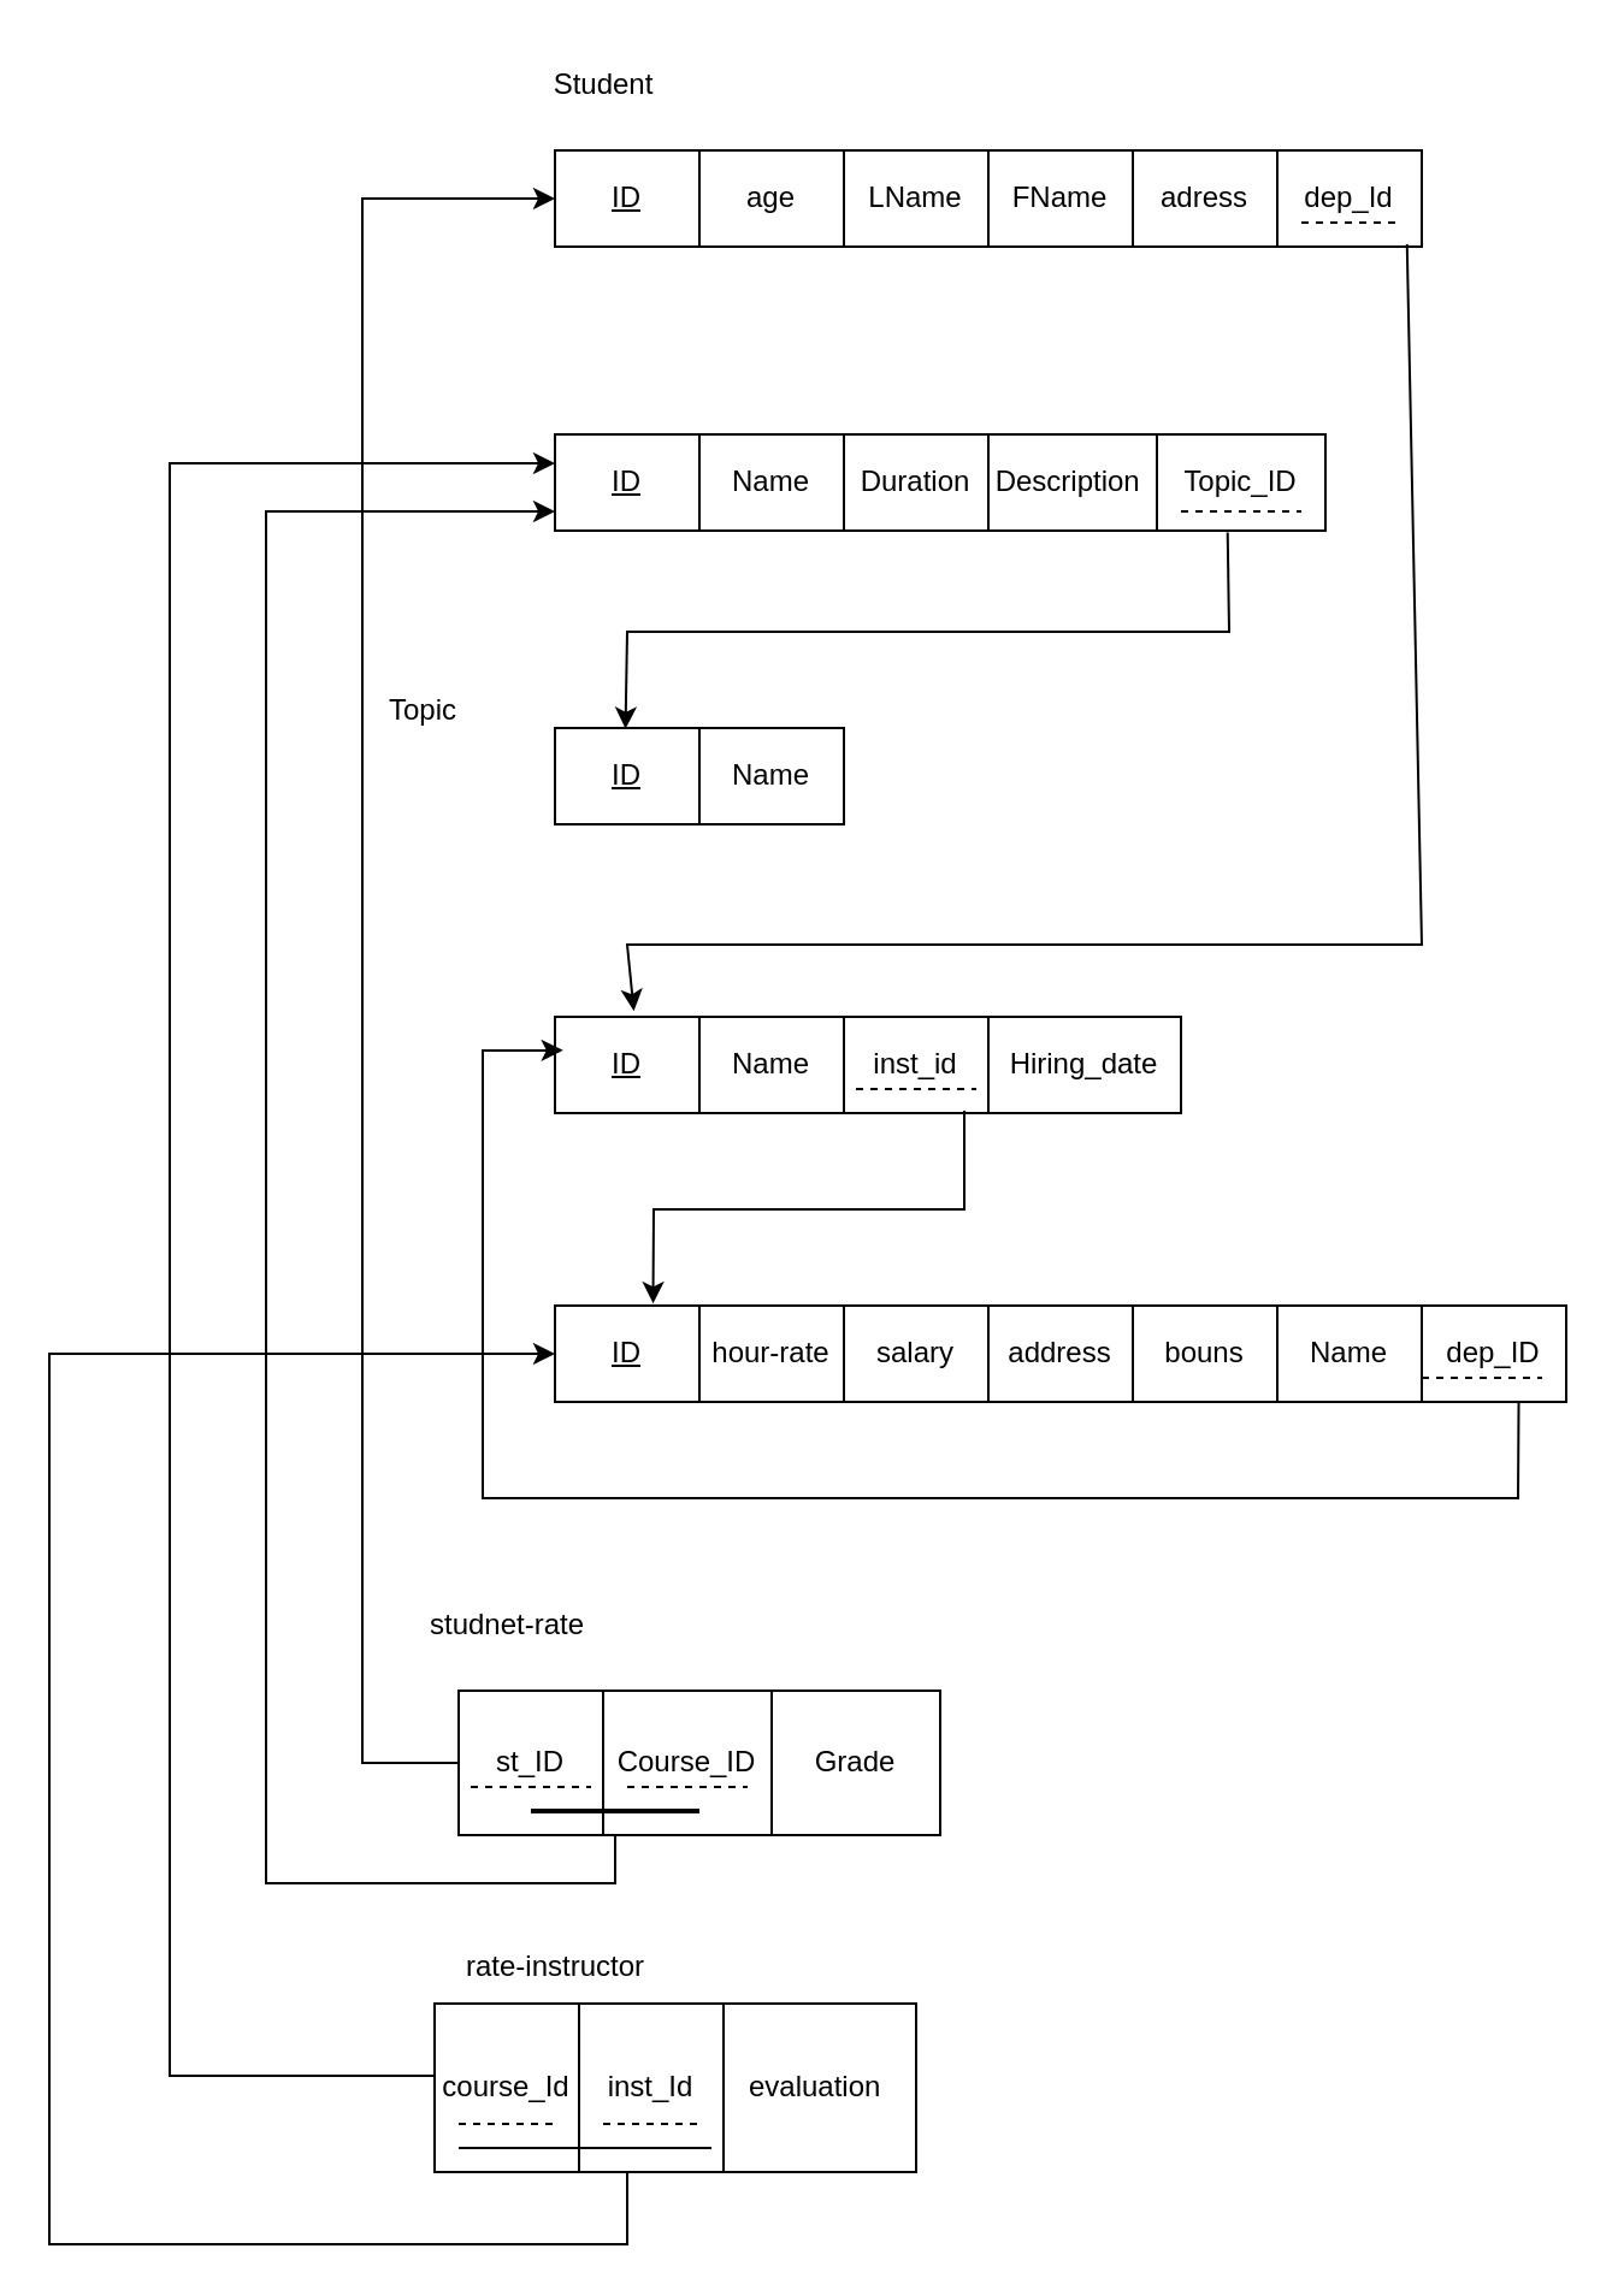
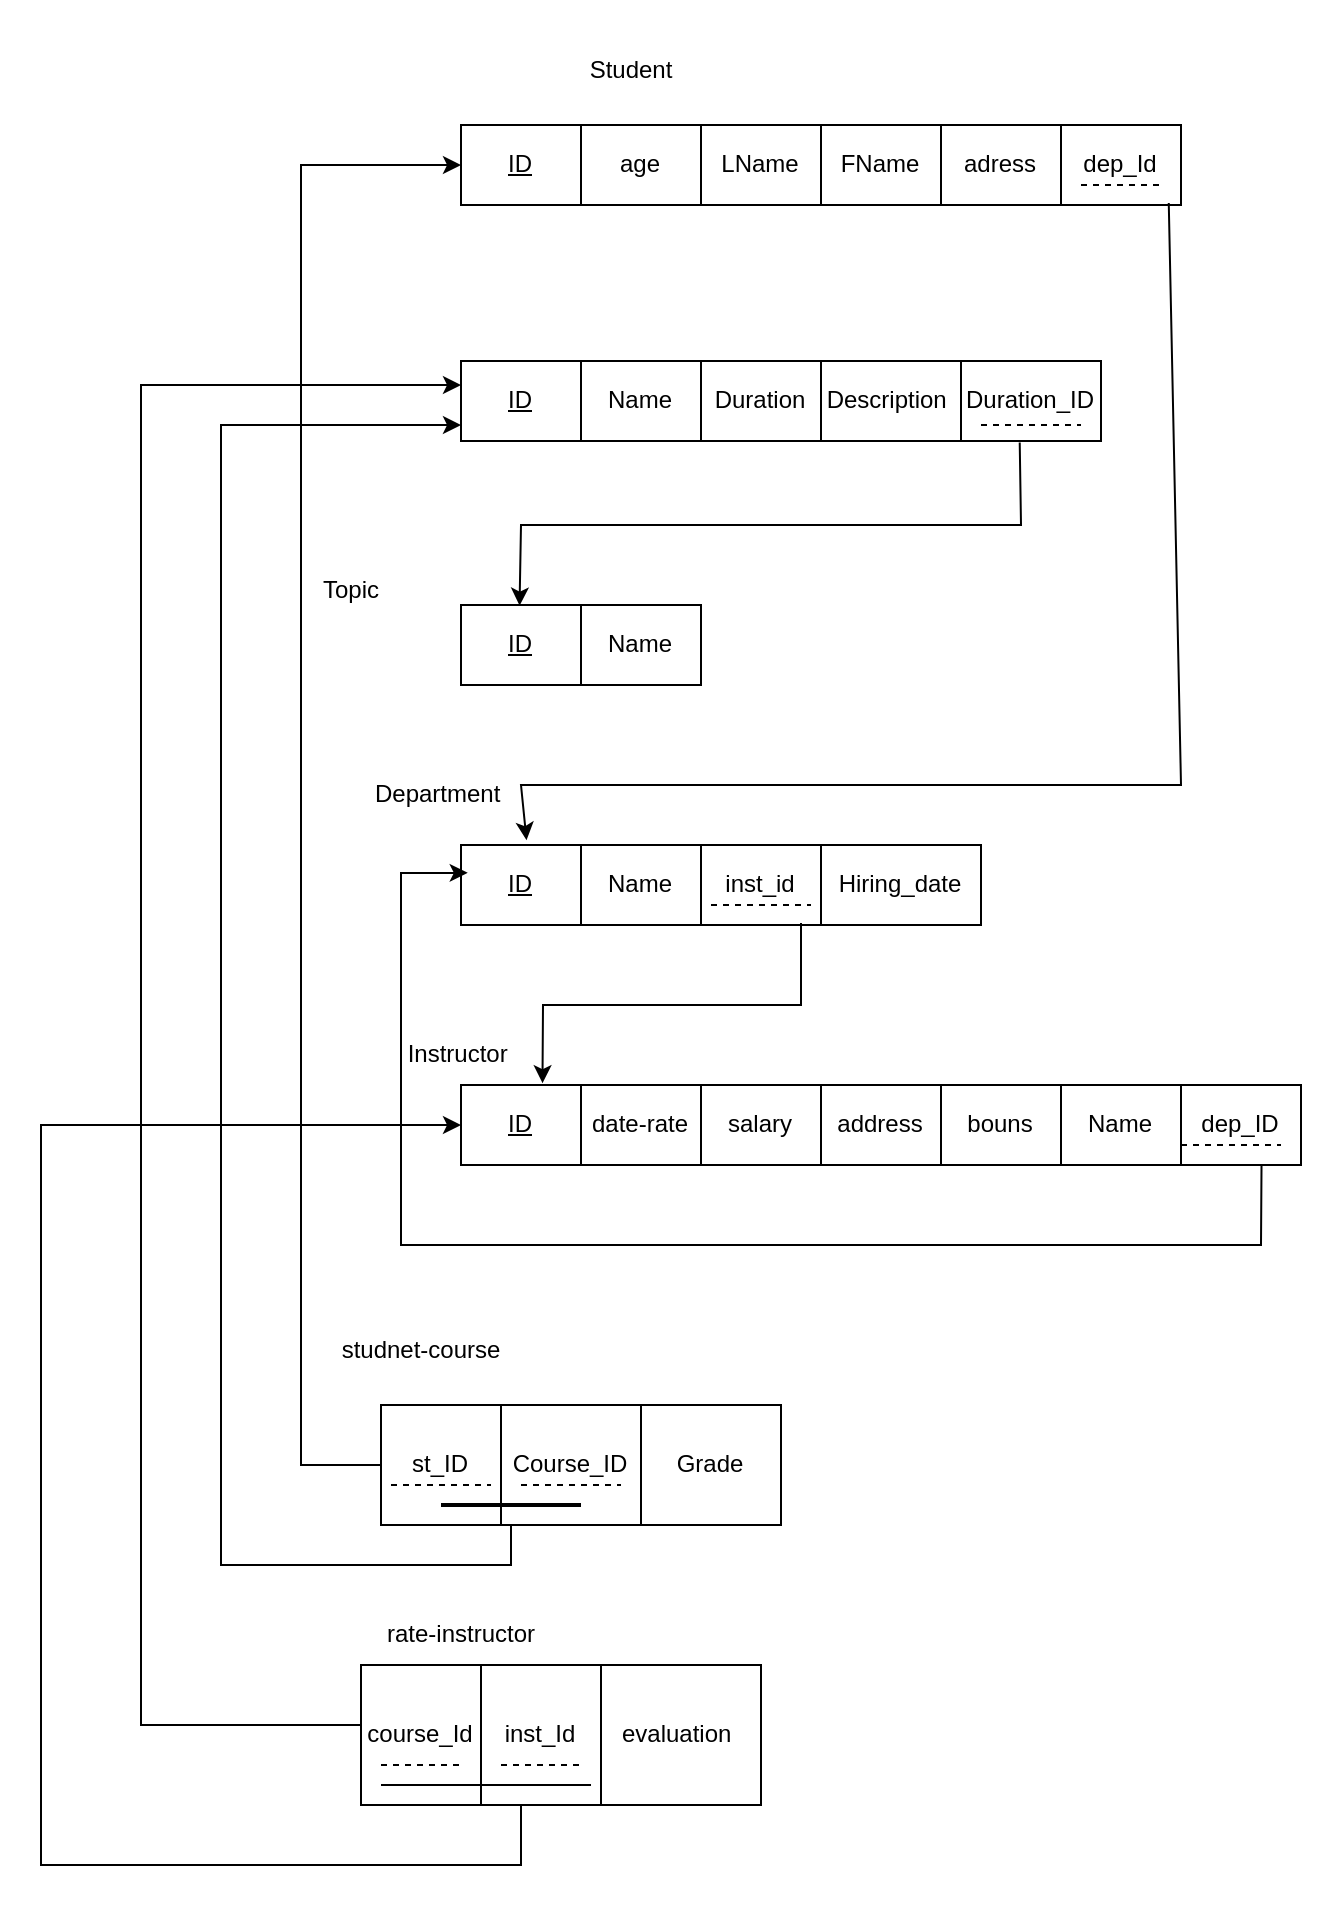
- <mxCell id="10" value="Student" style="text;html=1;align=center;verticalAlign=middle;resizable=0;points=[];autosize=1;strokeColor=none;fillColor=none;" vertex="1" parent="1"><mxGeometry x="220" y="20" width="60" height="30" as="geometry" /></mxCell>
+ <mxCell id="10" value="Student" style="text;html=1;align=center;verticalAlign=middle;resizable=0;points=[];autosize=1;strokeColor=none;fillColor=none;" vertex="1" parent="1"><mxGeometry x="285" y="20" width="60" height="30" as="geometry" /></mxCell>
- <mxCell id="17" value="Topic_ID" style="shape=partialRectangle;html=1;whiteSpace=wrap;connectable=0;strokeColor=inherit;overflow=hidden;fillColor=none;top=0;left=0;bottom=0;right=0;pointerEvents=1;" vertex="1" parent="12"><mxGeometry x="250" width="70" height="40" as="geometry"><mxRectangle width="70" height="40" as="alternateBounds" /></mxGeometry></mxCell>
+ <mxCell id="17" value="Duration_ID" style="shape=partialRectangle;html=1;whiteSpace=wrap;connectable=0;strokeColor=inherit;overflow=hidden;fillColor=none;top=0;left=0;bottom=0;right=0;pointerEvents=1;" vertex="1" parent="12"><mxGeometry x="250" width="70" height="40" as="geometry"><mxRectangle width="70" height="40" as="alternateBounds" /></mxGeometry></mxCell>
+ <mxCell id="29" value="Department&amp;nbsp;" style="text;html=1;align=center;verticalAlign=middle;resizable=0;points=[];autosize=1;strokeColor=none;fillColor=none;" vertex="1" parent="1"><mxGeometry x="175" y="382" width="90" height="30" as="geometry" /></mxCell>
+ <mxCell id="39" value="Instructor&amp;nbsp;" style="text;html=1;align=center;verticalAlign=middle;resizable=0;points=[];autosize=1;strokeColor=none;fillColor=none;" vertex="1" parent="1"><mxGeometry y="512" width="80" height="30" as="geometry" x="190" /></mxCell>
- <mxCell id="33" value="hour-rate" style="shape=partialRectangle;html=1;whiteSpace=wrap;connectable=0;strokeColor=inherit;overflow=hidden;fillColor=none;top=0;left=0;bottom=0;right=0;pointerEvents=1;" vertex="1" parent="31"><mxGeometry x="60" width="60" height="40" as="geometry"><mxRectangle width="60" height="40" as="alternateBounds" /></mxGeometry></mxCell>
+ <mxCell id="33" value="date-rate" style="shape=partialRectangle;html=1;whiteSpace=wrap;connectable=0;strokeColor=inherit;overflow=hidden;fillColor=none;top=0;left=0;bottom=0;right=0;pointerEvents=1;" vertex="1" parent="31"><mxGeometry x="60" width="60" height="40" as="geometry"><mxRectangle width="60" height="40" as="alternateBounds" /></mxGeometry></mxCell>
- <mxCell id="54" value="studnet-rate" style="text;html=1;align=center;verticalAlign=middle;resizable=0;points=[];autosize=1;strokeColor=none;fillColor=none;" vertex="1" parent="1"><mxGeometry x="160" y="660" width="100" height="30" as="geometry" /></mxCell>
+ <mxCell id="54" value="studnet-course" style="text;html=1;align=center;verticalAlign=middle;resizable=0;points=[];autosize=1;strokeColor=none;fillColor=none;" vertex="1" parent="1"><mxGeometry x="160" y="660" width="100" height="30" as="geometry" /></mxCell>
